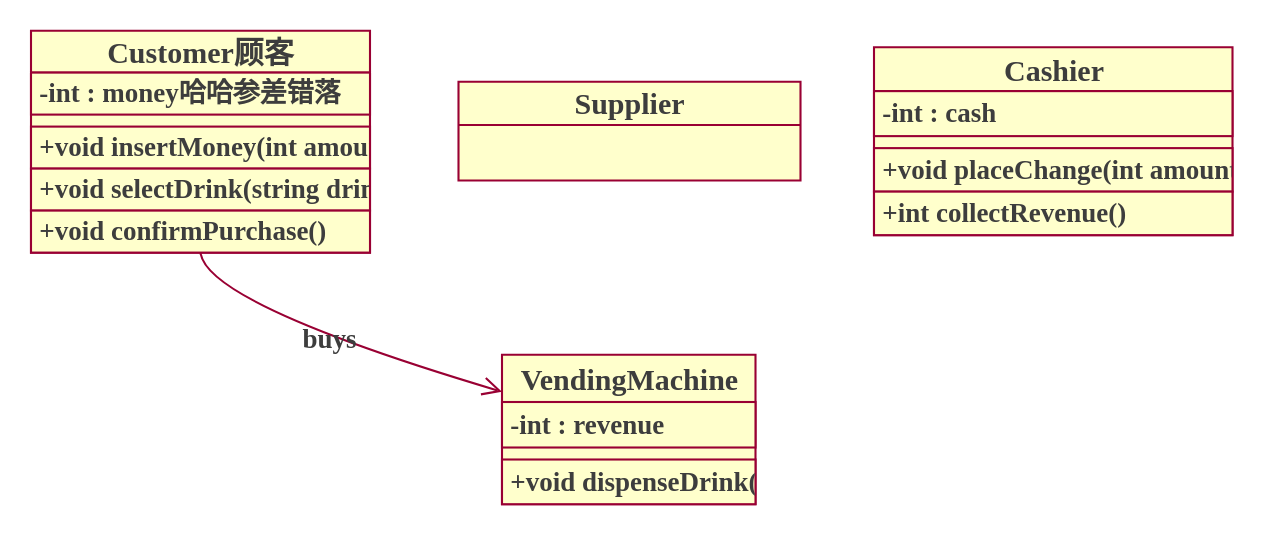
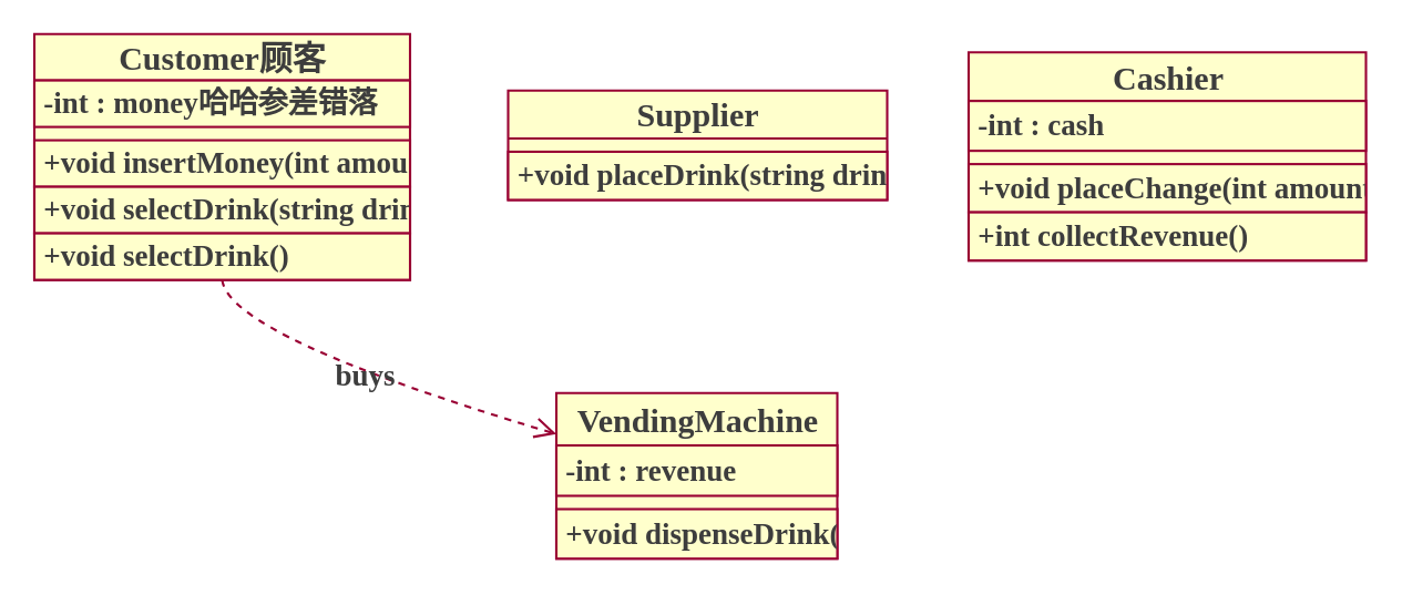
+ <mxCell id="13" value="+void placeDrink(string drink)" style="text;strokeColor=#990033;fillColor=#FFFFCC;align=left;verticalAlign=middle;spacingLeft=4;spacingRight=0;overflow=hidden;rotatable=0;points=[[0,0.5],[1,0.5]];portConstraint=eastwest;swimlaneFillColor=#FFFFCC;textShadow=0;fontFamily=文泉驿点阵宋体16px;labelBorderColor=none;labelBackgroundColor=none;html=1;fontSize=18;strokeWidth=1.4;fontStyle=1;fontColor=#3D3D3D;container=0;" parent="1" vertex="1"><mxGeometry x="305" y="90.8" width="228" height="29" as="geometry" /></mxCell>
- <mxCell id="11" value="+void confirmPurchase()" style="text;strokeColor=#990033;fillColor=#FFFFCC;align=left;verticalAlign=middle;spacingLeft=4;spacingRight=0;overflow=hidden;rotatable=0;points=[[0,0.5],[1,0.5]];portConstraint=eastwest;swimlaneFillColor=#FFFFCC;textShadow=0;fontFamily=文泉驿点阵宋体16px;labelBorderColor=none;labelBackgroundColor=none;html=1;fontSize=18;strokeWidth=1.4;fontStyle=1;fontColor=#3D3D3D;container=0;" parent="1" vertex="1"><mxGeometry x="20" y="139.9" width="226" height="28" as="geometry" /></mxCell>
+ <mxCell id="11" value="+void selectDrink()" style="text;strokeColor=#990033;fillColor=#FFFFCC;align=left;verticalAlign=middle;spacingLeft=4;spacingRight=0;overflow=hidden;rotatable=0;points=[[0,0.5],[1,0.5]];portConstraint=eastwest;swimlaneFillColor=#FFFFCC;textShadow=0;fontFamily=文泉驿点阵宋体16px;labelBorderColor=none;labelBackgroundColor=none;html=1;fontSize=18;strokeWidth=1.4;fontStyle=1;fontColor=#3D3D3D;container=0;" parent="1" vertex="1"><mxGeometry x="20" y="139.9" width="226" height="28" as="geometry" /></mxCell>
- <mxCell id="6" value="buys" style="curved=1;startArrow=none;endArrow=open;exitX=0.5;exitY=0.997;entryX=0.001;entryY=0.248;rounded=0;endFill=0;endSize=10;strokeColor=#990033;textShadow=0;fontFamily=文泉驿点阵宋体16px;verticalAlign=middle;spacingRight=0;labelBorderColor=none;labelBackgroundColor=none;html=1;fontSize=18;strokeWidth=1.4;fontStyle=1;fontColor=#3D3D3D;" parent="1" source="2" target="5" edge="1"><mxGeometry relative="1" as="geometry"><Array as="points"><mxPoint x="137" y="202" /></Array></mxGeometry></mxCell>
+ <mxCell id="6" value="buys" style="curved=1;startArrow=none;endArrow=open;exitX=0.5;exitY=0.997;entryX=0.001;entryY=0.248;rounded=0;endFill=0;endSize=10;strokeColor=#990033;textShadow=0;fontFamily=文泉驿点阵宋体16px;verticalAlign=middle;spacingRight=0;labelBorderColor=none;labelBackgroundColor=none;html=1;fontSize=18;strokeWidth=1.4;fontStyle=1;fontColor=#3D3D3D;dashed=1;" parent="1" source="2" target="5" edge="1"><mxGeometry relative="1" as="geometry"><Array as="points"><mxPoint x="137" y="202" /></Array></mxGeometry></mxCell>
